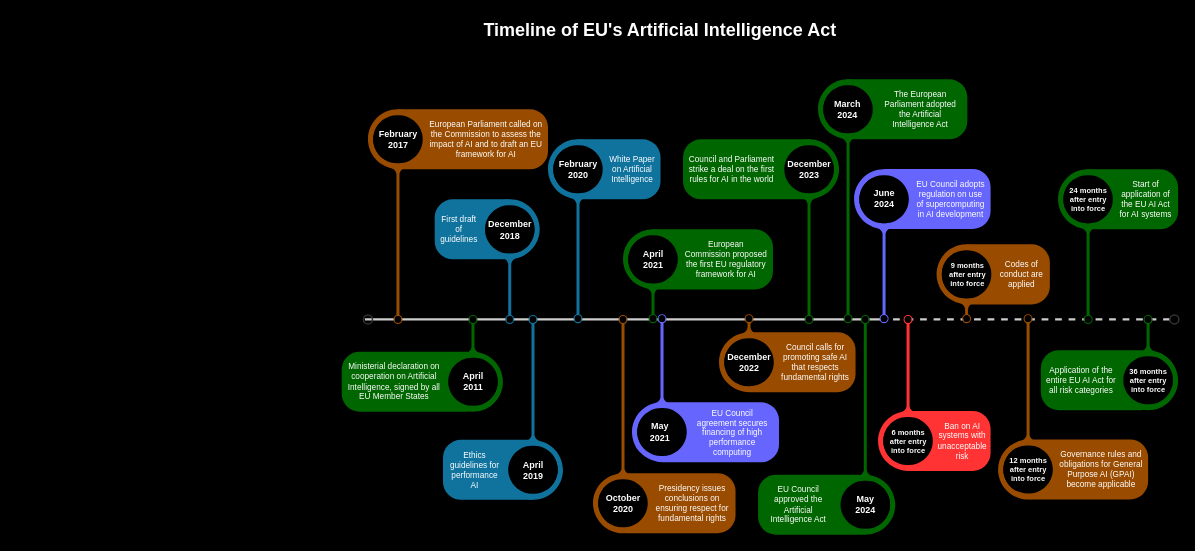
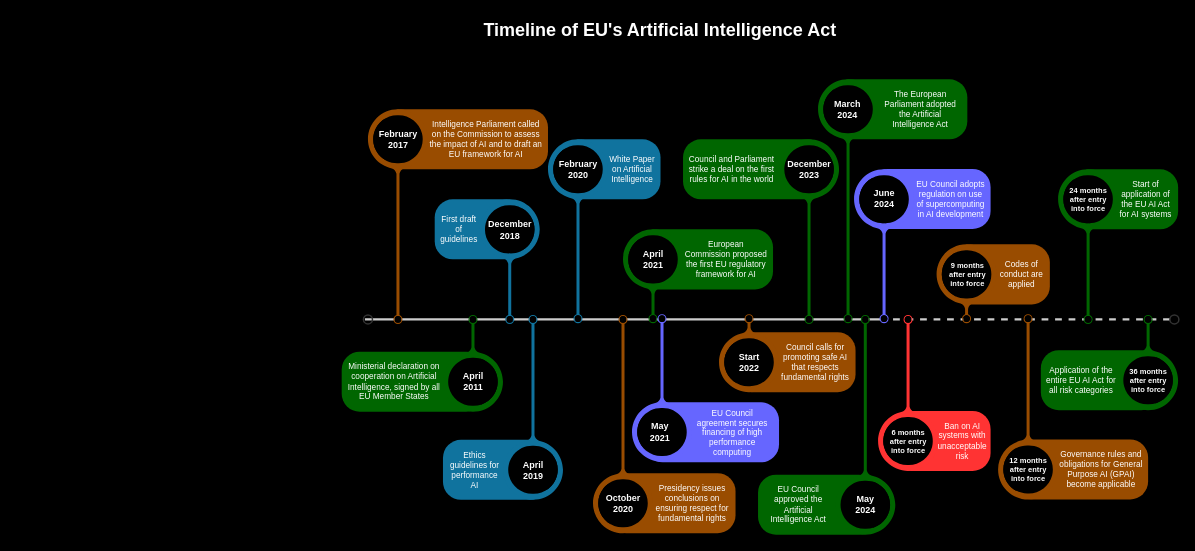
- <mxCell id="6" value="&lt;span id=&quot;docs-internal-guid-d6be6054-7fff-7a1b-a8b6-10452b927d94&quot; style=&quot;font-weight: normal;&quot;&gt;&lt;span style=&quot;font-family: Arial, sans-serif; background-color: transparent; font-variant-numeric: normal; font-variant-east-asian: normal; font-variant-alternates: normal; font-variant-position: normal; vertical-align: baseline; white-space-collapse: preserve;&quot;&gt;&lt;font style=&quot;font-size: 11px;&quot;&gt;European Parliament called on the Commission to assess the impact of AI and to draft an EU framework for AI&lt;/font&gt;&lt;/span&gt;&lt;/span&gt;" style="shape=rect;rounded=1;html=1;shadow=0;strokeColor=none;fillColor=#994C00;arcSize=30;fontSize=10;spacingLeft=60;fontStyle=1;fontColor=#FFFFFF;align=center;labelPosition=center;verticalLabelPosition=middle;verticalAlign=middle;whiteSpace=wrap;spacing=3;spacingRight=5;" vertex="1" parent="1"><mxGeometry x="510" y="145" width="220" height="80" as="geometry" /></mxCell>
+ <mxCell id="6" value="&lt;span id=&quot;docs-internal-guid-d6be6054-7fff-7a1b-a8b6-10452b927d94&quot; style=&quot;font-weight: normal;&quot;&gt;&lt;span style=&quot;font-family: Arial, sans-serif; background-color: transparent; font-variant-numeric: normal; font-variant-east-asian: normal; font-variant-alternates: normal; font-variant-position: normal; vertical-align: baseline; white-space-collapse: preserve;&quot;&gt;&lt;font style=&quot;font-size: 11px;&quot;&gt;Intelligence Parliament called on the Commission to assess the impact of AI and to draft an EU framework for AI&lt;/font&gt;&lt;/span&gt;&lt;/span&gt;" style="shape=rect;rounded=1;html=1;shadow=0;strokeColor=none;fillColor=#994C00;arcSize=30;fontSize=10;spacingLeft=60;fontStyle=1;fontColor=#FFFFFF;align=center;labelPosition=center;verticalLabelPosition=middle;verticalAlign=middle;whiteSpace=wrap;spacing=3;spacingRight=5;" vertex="1" parent="1"><mxGeometry x="510" y="145" width="220" height="80" as="geometry" /></mxCell>
- <mxCell id="34" value="&lt;p style=&quot;line-height: 120%; font-size: 12px;&quot;&gt;&lt;font color=&quot;#ffffff&quot;&gt;December&lt;br&gt;2022&lt;/font&gt;&lt;/p&gt;" style="text;strokeColor=none;fillColor=none;html=1;fontSize=24;fontStyle=1;verticalAlign=middle;align=center;" vertex="1" parent="1"><mxGeometry x="969" y="454.5" width="58" height="55" as="geometry" /></mxCell>
+ <mxCell id="34" value="&lt;p style=&quot;line-height: 120%; font-size: 12px;&quot;&gt;&lt;font color=&quot;#ffffff&quot;&gt;Start&lt;br&gt;2022&lt;/font&gt;&lt;/p&gt;" style="text;strokeColor=none;fillColor=none;html=1;fontSize=24;fontStyle=1;verticalAlign=middle;align=center;" vertex="1" parent="1"><mxGeometry x="969" y="454.5" width="58" height="55" as="geometry" /></mxCell>
